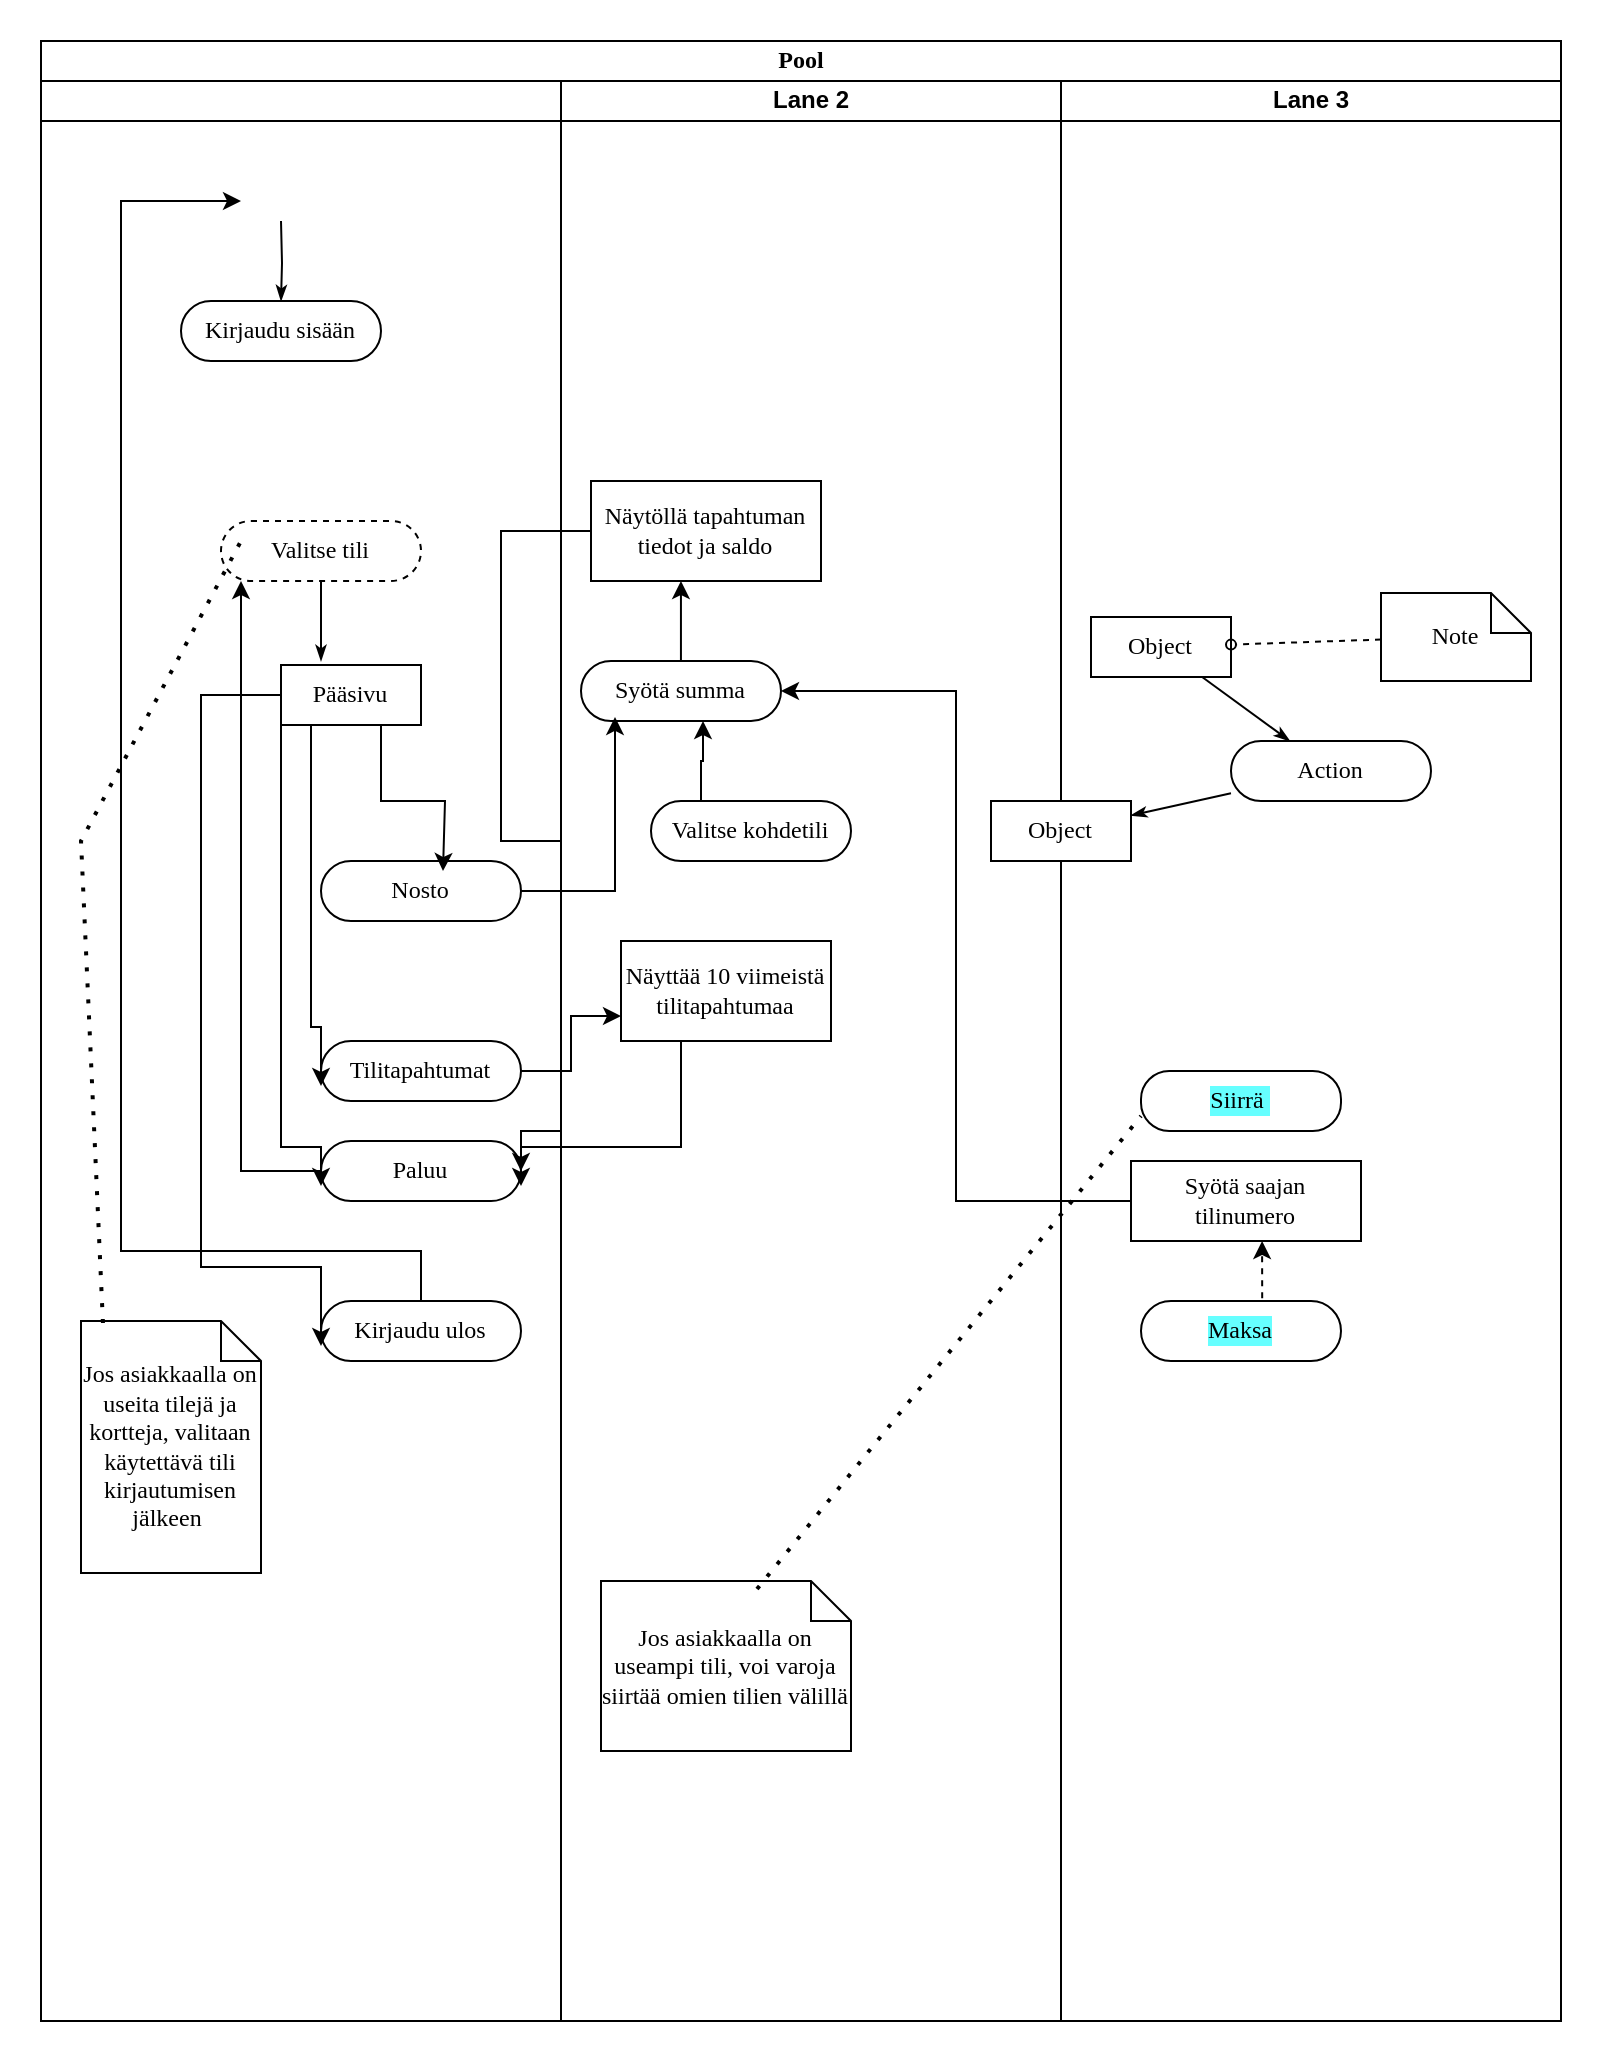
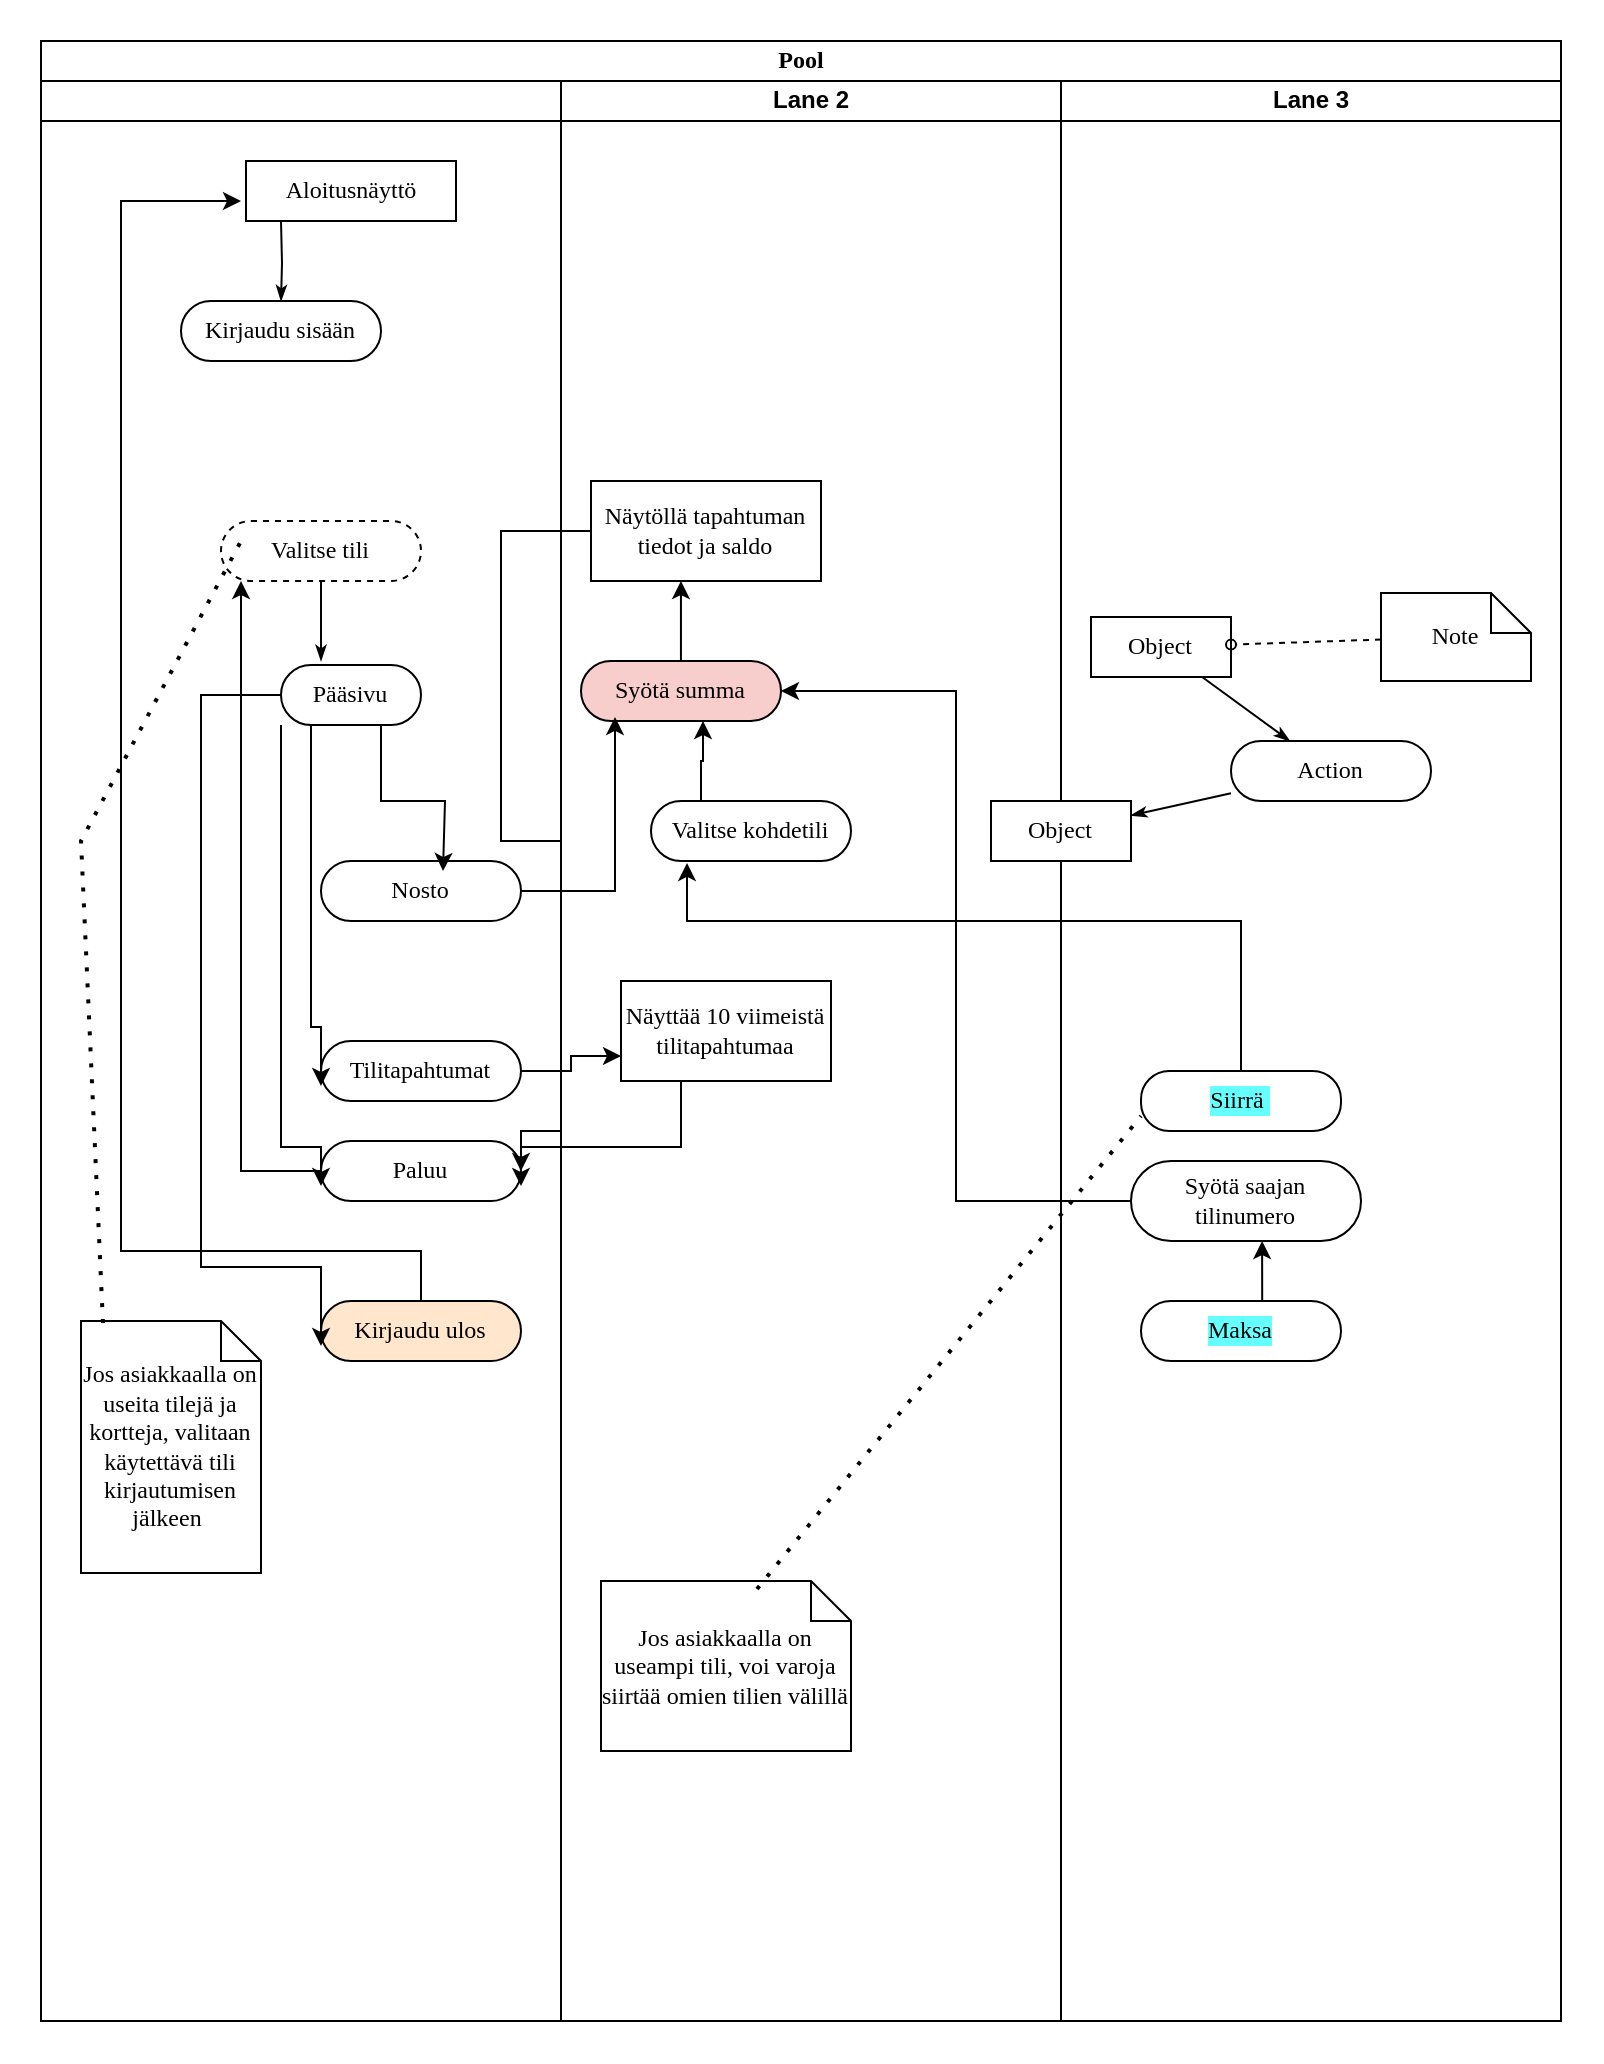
+ <mxCell id="22" value="Aloitusnäyttö" style="rounded=0;whiteSpace=wrap;html=1;shadow=0;comic=0;labelBackgroundColor=none;strokeWidth=1;fontFamily=Verdana;fontSize=12;align=center;arcSize=50;" vertex="1" parent="3"><mxGeometry x="102.5" y="40" width="105" height="30" as="geometry" /></mxCell>
- <mxCell id="24" value="Syötä summa" style="rounded=1;whiteSpace=wrap;html=1;shadow=0;comic=0;labelBackgroundColor=none;strokeWidth=1;fontFamily=Verdana;fontSize=12;align=center;arcSize=50;" parent="23" vertex="1"><mxGeometry x="10" y="290" width="100" height="30" as="geometry" /></mxCell>
+ <mxCell id="24" value="Syötä summa" style="rounded=1;whiteSpace=wrap;html=1;shadow=0;comic=0;labelBackgroundColor=none;strokeWidth=1;fontFamily=Verdana;fontSize=12;align=center;arcSize=50;fillColor=#f8cecc;" parent="23" vertex="1"><mxGeometry x="10" y="290" width="100" height="30" as="geometry" /></mxCell>
- <mxCell id="18" value="Pääsivu" style="rounded=0;whiteSpace=wrap;html=1;shadow=0;comic=0;labelBackgroundColor=none;strokeWidth=1;fontFamily=Verdana;fontSize=12;align=center;arcSize=50;" vertex="1" parent="3"><mxGeometry x="120" y="292" width="70" height="30" as="geometry" /></mxCell>
+ <mxCell id="18" value="Pääsivu" style="whiteSpace=wrap;html=1;shadow=0;comic=0;labelBackgroundColor=none;strokeWidth=1;fontFamily=Verdana;fontSize=12;align=center;arcSize=50;rounded=1;" vertex="1" parent="3"><mxGeometry x="120" y="292" width="70" height="30" as="geometry" /></mxCell>
+ <mxCell id="48" style="edgeStyle=orthogonalEdgeStyle;rounded=0;orthogonalLoop=1;jettySize=auto;html=1;entryX=0.18;entryY=1.033;entryDx=0;entryDy=0;entryPerimeter=0;" edge="1" parent="2" source="42" target="29"><mxGeometry relative="1" as="geometry"><Array as="points"><mxPoint x="600" y="440" /><mxPoint x="323" y="440" /></Array></mxGeometry></mxCell>
- <mxCell id="25" value="Näyttää 10 viimeistä tilitapahtumaa" style="rounded=0;whiteSpace=wrap;html=1;shadow=0;comic=0;labelBackgroundColor=none;strokeWidth=1;fontFamily=Verdana;fontSize=12;align=center;arcSize=50;" parent="23" vertex="1"><mxGeometry x="30" y="430" width="105" height="50" as="geometry" /></mxCell>
+ <mxCell id="25" value="Näyttää 10 viimeistä tilitapahtumaa" style="rounded=0;whiteSpace=wrap;html=1;shadow=0;comic=0;labelBackgroundColor=none;strokeWidth=1;fontFamily=Verdana;fontSize=12;align=center;arcSize=50;" parent="23" vertex="1"><mxGeometry x="30" y="450" width="105" height="50" as="geometry" /></mxCell>
- <mxCell id="40" value="Syötä saajan tilinumero" style="whiteSpace=wrap;html=1;shadow=0;comic=0;labelBackgroundColor=none;strokeWidth=1;fontFamily=Verdana;fontSize=12;align=center;arcSize=50;rounded=0;" vertex="1" parent="31"><mxGeometry x="35" y="540" width="115" height="40" as="geometry" /></mxCell>
+ <mxCell id="40" value="Syötä saajan tilinumero" style="rounded=1;whiteSpace=wrap;html=1;shadow=0;comic=0;labelBackgroundColor=none;strokeWidth=1;fontFamily=Verdana;fontSize=12;align=center;arcSize=50;" vertex="1" parent="31"><mxGeometry x="35" y="540" width="115" height="40" as="geometry" /></mxCell>
- <mxCell id="41" style="edgeStyle=orthogonalEdgeStyle;rounded=0;orthogonalLoop=1;jettySize=auto;html=1;exitX=0.5;exitY=0;exitDx=0;exitDy=0;entryX=0.57;entryY=1;entryDx=0;entryDy=0;entryPerimeter=0;dashed=1;" edge="1" parent="31" source="39" target="40"><mxGeometry relative="1" as="geometry" /></mxCell>
+ <mxCell id="41" style="edgeStyle=orthogonalEdgeStyle;rounded=0;orthogonalLoop=1;jettySize=auto;html=1;exitX=0.5;exitY=0;exitDx=0;exitDy=0;entryX=0.57;entryY=1;entryDx=0;entryDy=0;entryPerimeter=0;" edge="1" parent="31" source="39" target="40"><mxGeometry relative="1" as="geometry" /></mxCell>
- <mxCell id="12" value="Kirjaudu ulos" style="rounded=1;whiteSpace=wrap;html=1;shadow=0;comic=0;labelBackgroundColor=none;strokeWidth=1;fontFamily=Verdana;fontSize=12;align=center;arcSize=50;" vertex="1" parent="3"><mxGeometry x="140" y="610" width="100" height="30" as="geometry" /></mxCell>
+ <mxCell id="12" value="Kirjaudu ulos" style="rounded=1;whiteSpace=wrap;html=1;shadow=0;comic=0;labelBackgroundColor=none;strokeWidth=1;fontFamily=Verdana;fontSize=12;align=center;arcSize=50;fillColor=#ffe6cc;" vertex="1" parent="3"><mxGeometry x="140" y="610" width="100" height="30" as="geometry" /></mxCell>
